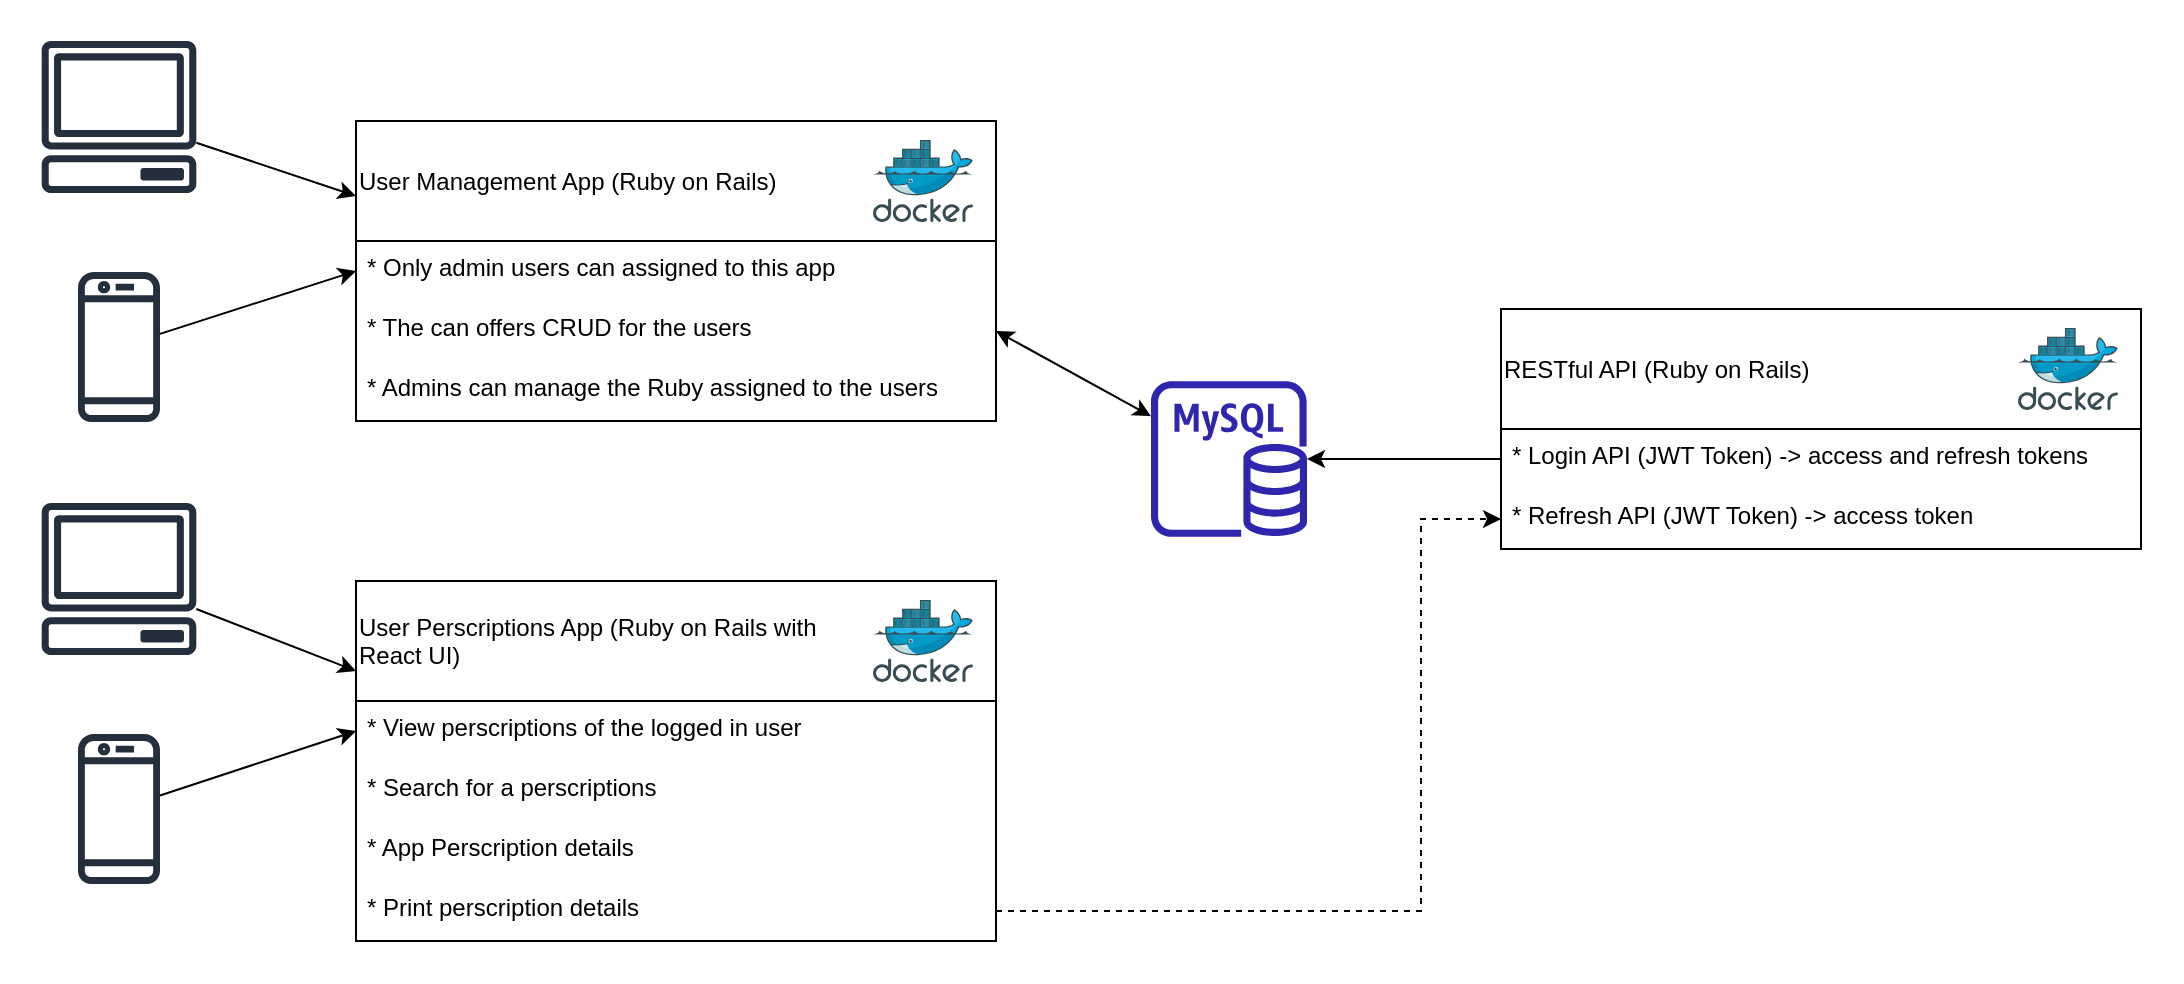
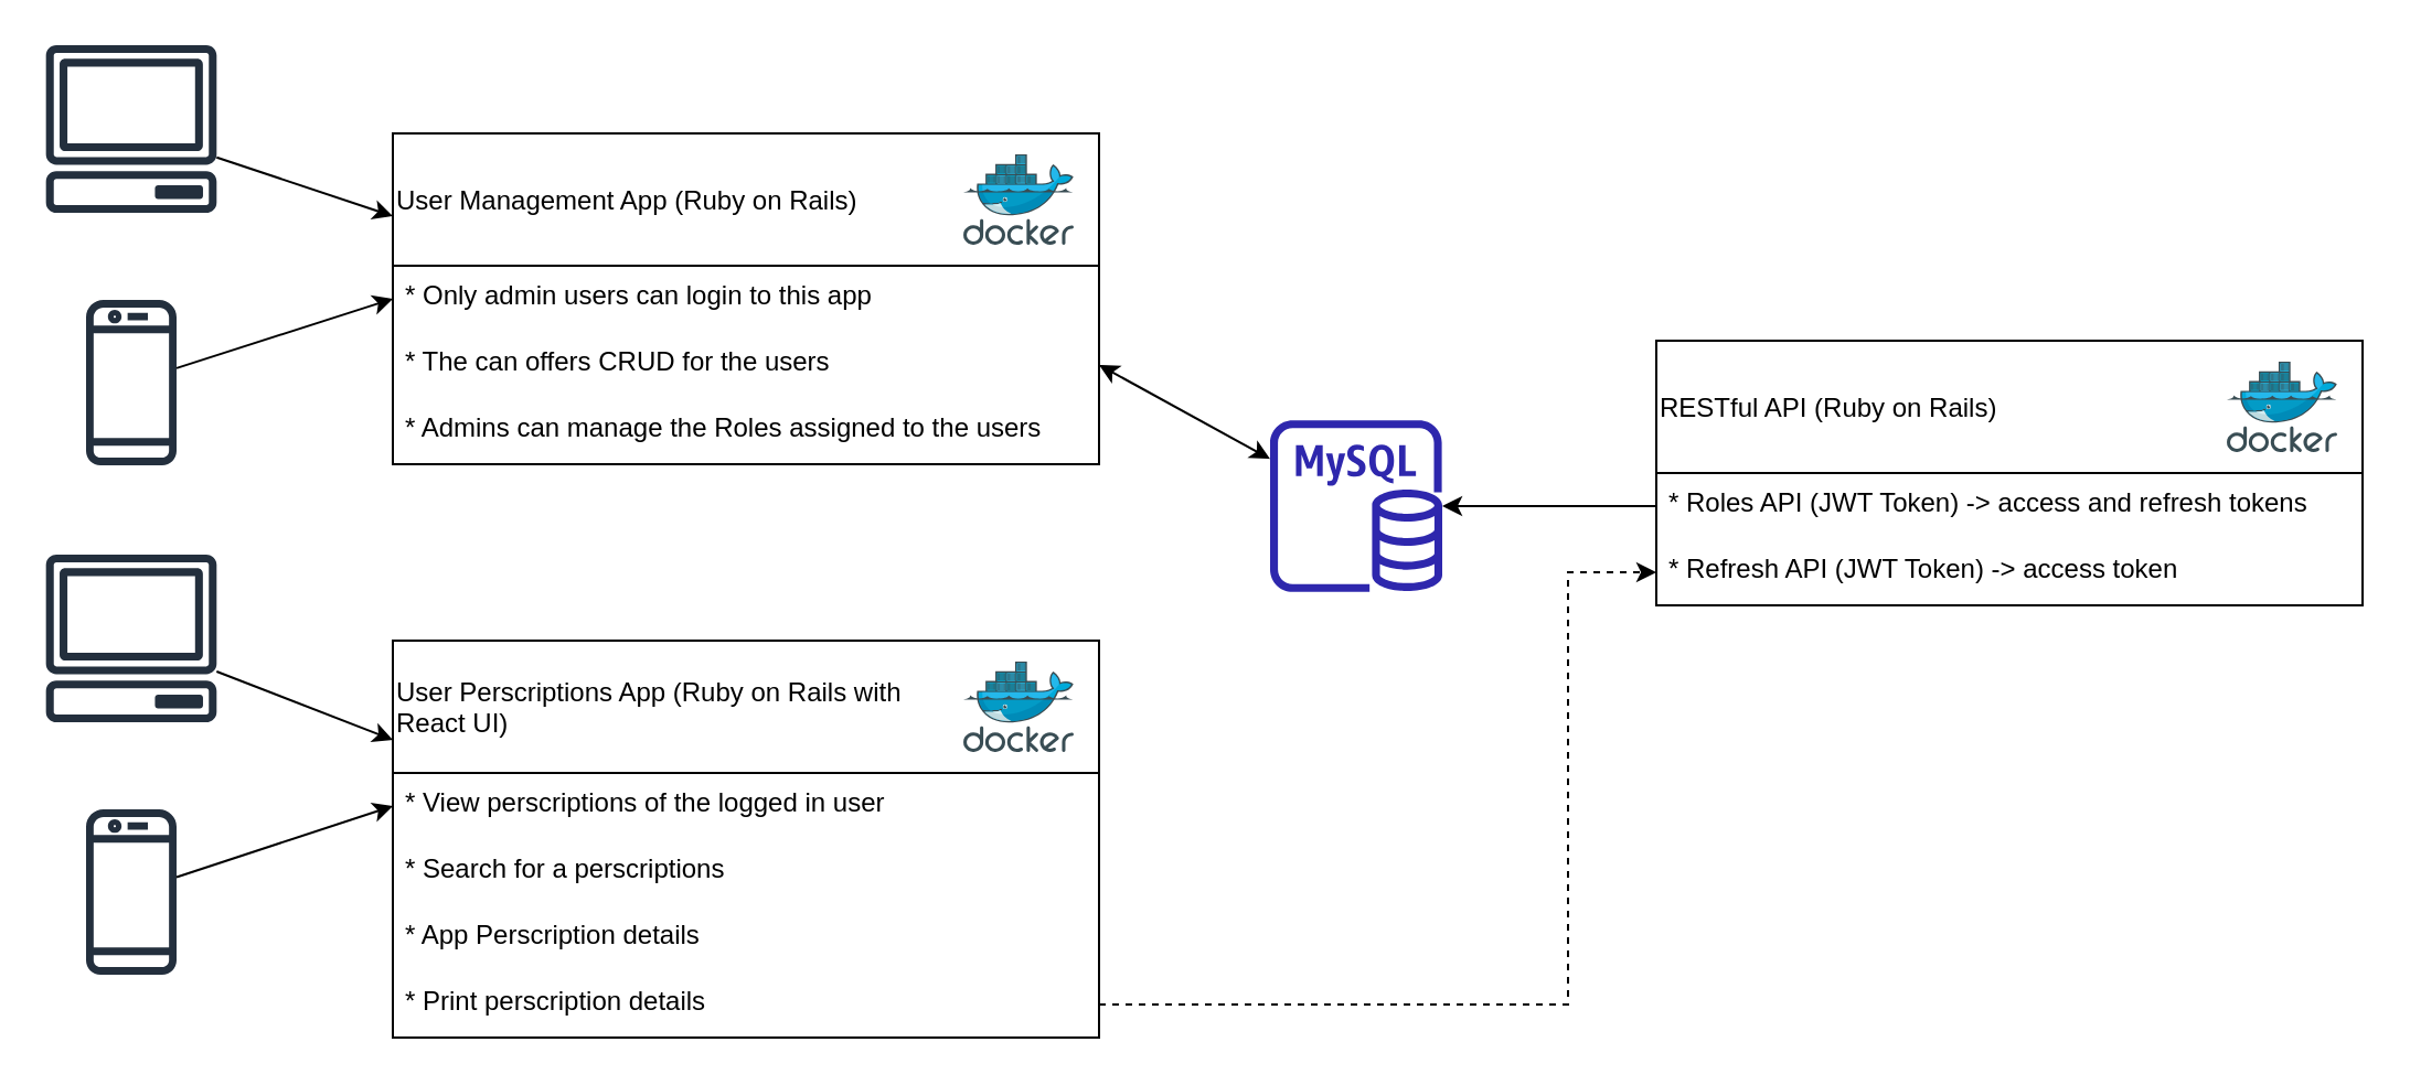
- <mxCell id="10" value="* Only admin users can assigned to this app" style="text;strokeColor=none;fillColor=none;spacingLeft=4;spacingRight=4;overflow=hidden;rotatable=0;points=[[0,0.5],[1,0.5]];portConstraint=eastwest;fontSize=12;" parent="9" vertex="1"><mxGeometry y="60" width="320" height="30" as="geometry" /></mxCell>
+ <mxCell id="10" value="* Only admin users can login to this app" style="text;strokeColor=none;fillColor=none;spacingLeft=4;spacingRight=4;overflow=hidden;rotatable=0;points=[[0,0.5],[1,0.5]];portConstraint=eastwest;fontSize=12;" parent="9" vertex="1"><mxGeometry y="60" width="320" height="30" as="geometry" /></mxCell>
- <mxCell id="12" value="* Admins can manage the Ruby assigned to the users" style="text;strokeColor=none;fillColor=none;spacingLeft=4;spacingRight=4;overflow=hidden;rotatable=0;points=[[0,0.5],[1,0.5]];portConstraint=eastwest;fontSize=12;" parent="9" vertex="1"><mxGeometry y="120" width="320" height="30" as="geometry" /></mxCell>
+ <mxCell id="12" value="* Admins can manage the Roles assigned to the users" style="text;strokeColor=none;fillColor=none;spacingLeft=4;spacingRight=4;overflow=hidden;rotatable=0;points=[[0,0.5],[1,0.5]];portConstraint=eastwest;fontSize=12;" parent="9" vertex="1"><mxGeometry y="120" width="320" height="30" as="geometry" /></mxCell>
- <mxCell id="27" value="* Login API (JWT Token) -&gt; access and refresh tokens" style="text;strokeColor=none;fillColor=none;spacingLeft=4;spacingRight=4;overflow=hidden;rotatable=0;points=[[0,0.5],[1,0.5]];portConstraint=eastwest;fontSize=12;" parent="26" vertex="1"><mxGeometry y="60" width="320" height="30" as="geometry" /></mxCell>
+ <mxCell id="27" value="* Roles API (JWT Token) -&gt; access and refresh tokens" style="text;strokeColor=none;fillColor=none;spacingLeft=4;spacingRight=4;overflow=hidden;rotatable=0;points=[[0,0.5],[1,0.5]];portConstraint=eastwest;fontSize=12;" parent="26" vertex="1"><mxGeometry y="60" width="320" height="30" as="geometry" /></mxCell>
